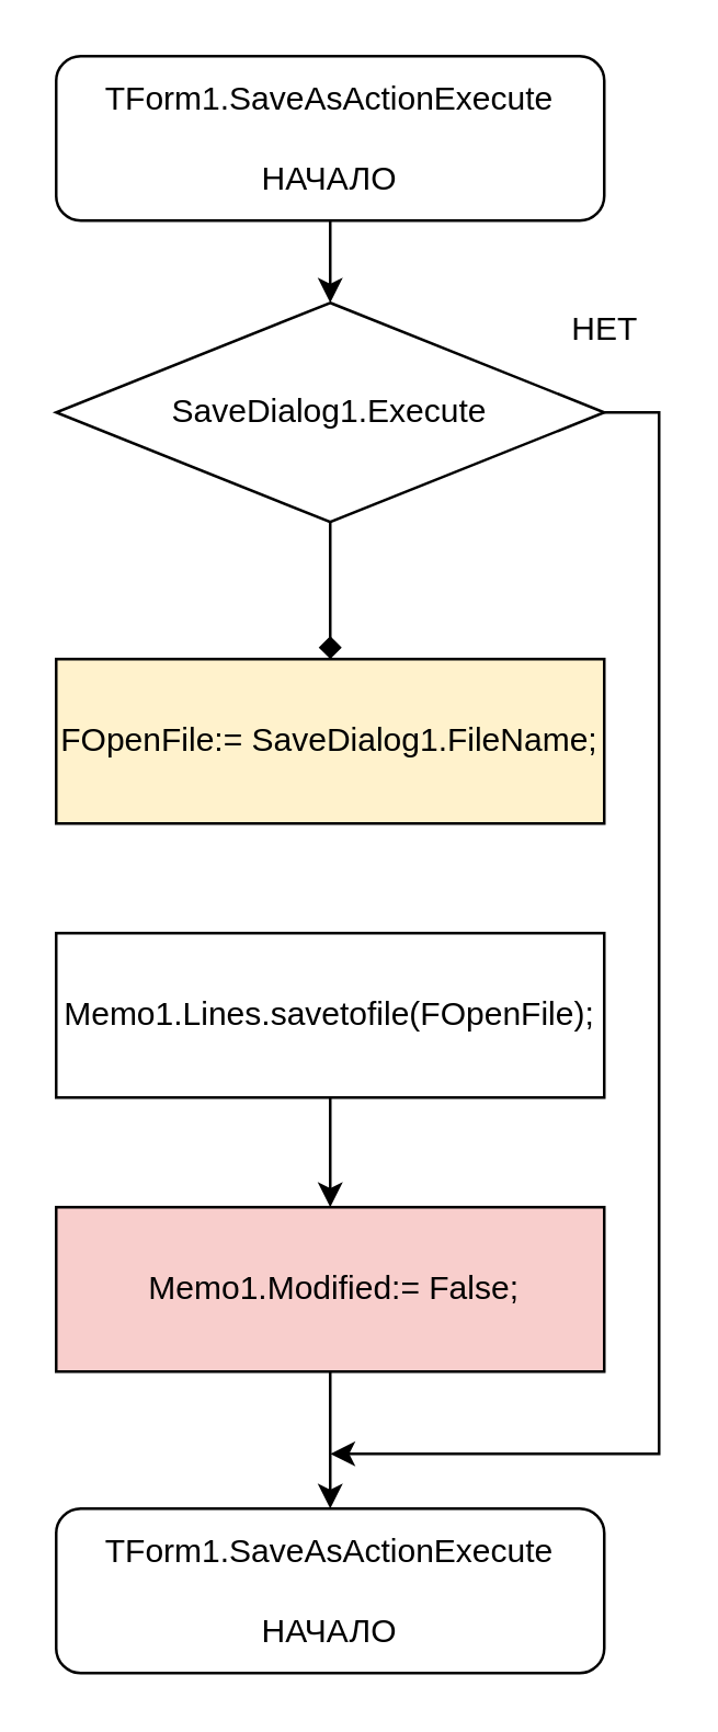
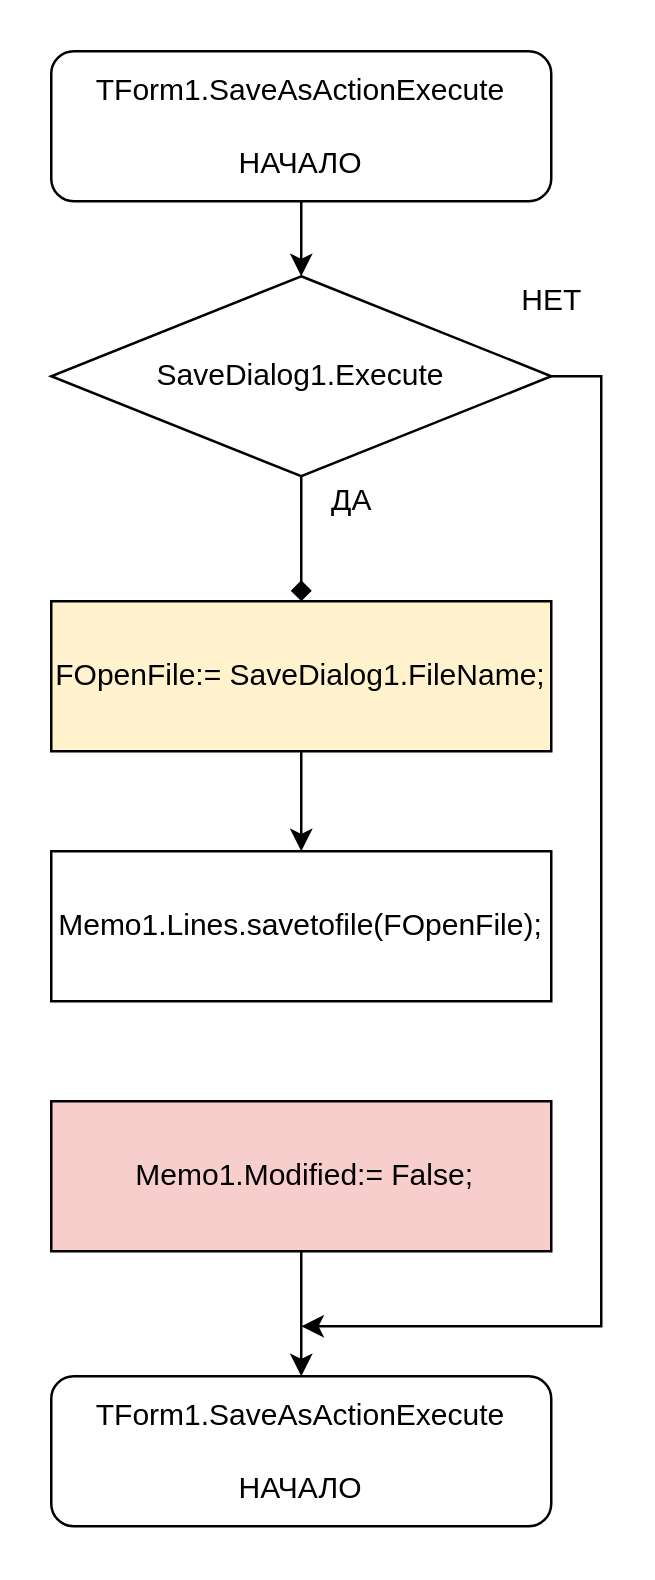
+ <mxCell id="14" value="ДА" style="text;html=1;align=center;verticalAlign=middle;resizable=0;points=[];autosize=1;strokeColor=none;" vertex="1" parent="1"><mxGeometry x="125" y="190" width="30" height="20" as="geometry" /></mxCell>
+ <mxCell id="7" style="edgeStyle=orthogonalEdgeStyle;rounded=0;orthogonalLoop=1;jettySize=auto;html=1;entryX=0.5;entryY=0;entryDx=0;entryDy=0;" edge="1" parent="1" source="8" target="12"><mxGeometry relative="1" as="geometry" /></mxCell>
- <mxCell id="11" style="edgeStyle=orthogonalEdgeStyle;rounded=0;orthogonalLoop=1;jettySize=auto;html=1;exitX=0.5;exitY=1;exitDx=0;exitDy=0;entryX=0.5;entryY=0;entryDx=0;entryDy=0;" edge="1" parent="1" source="12" target="10"><mxGeometry relative="1" as="geometry" /></mxCell>
